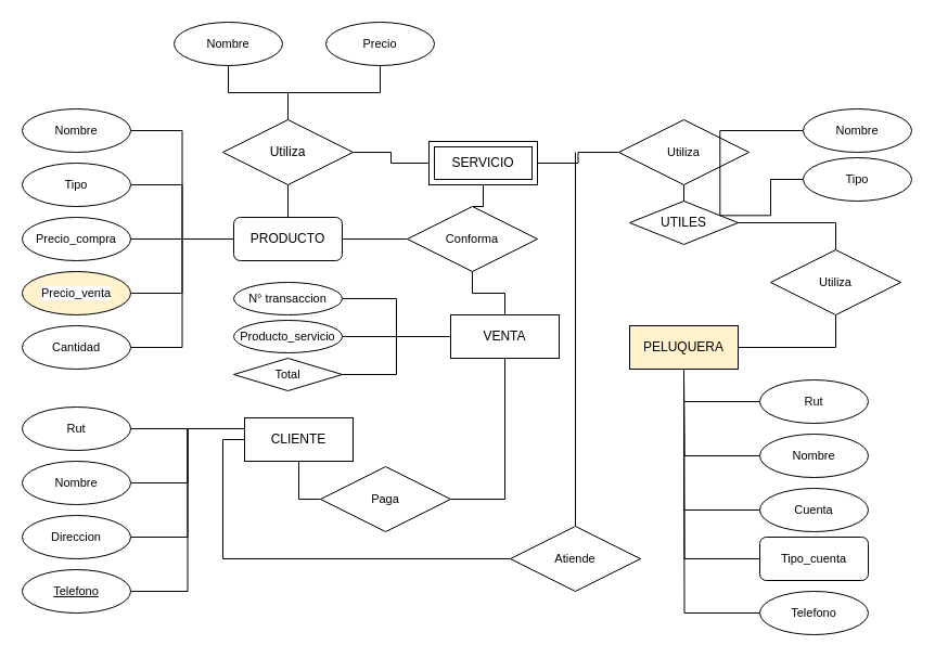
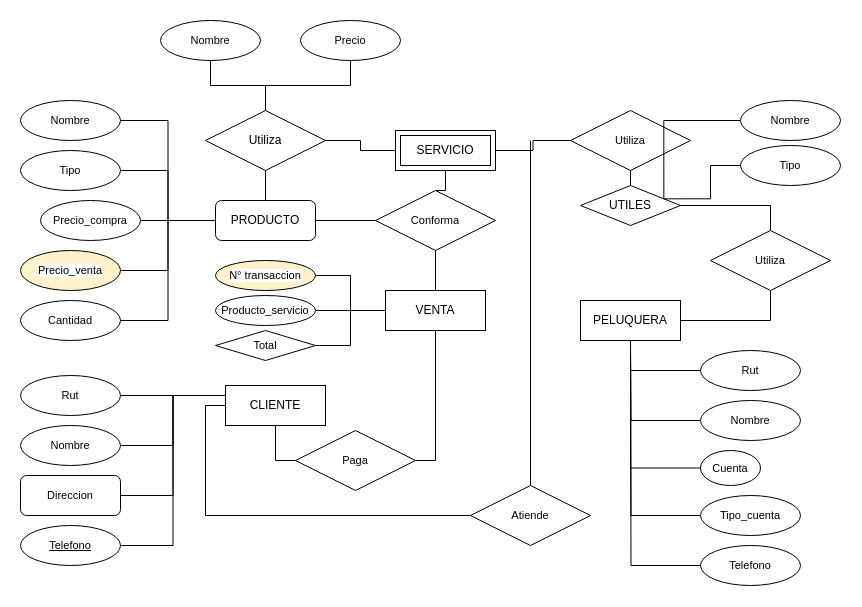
- <mxCell id="19" value="Precio_compra" style="ellipse;whiteSpace=wrap;html=1;align=center;fontFamily=Helvetica;fontSize=11;fontColor=default;labelBackgroundColor=default;" vertex="1" parent="1"><mxGeometry y="200" width="100" height="40" as="geometry" x="20" /></mxCell>
+ <mxCell id="19" value="Precio_compra" style="ellipse;whiteSpace=wrap;html=1;align=center;fontFamily=Helvetica;fontSize=11;fontColor=default;labelBackgroundColor=default;" vertex="1" parent="1"><mxGeometry x="40" y="200" width="100" height="40" as="geometry" /></mxCell>
- <mxCell id="48" value="N° transaccion" style="ellipse;whiteSpace=wrap;html=1;align=center;fontFamily=Helvetica;fontSize=11;fontColor=default;labelBackgroundColor=default;" vertex="1" parent="1"><mxGeometry x="215" y="260" width="100" height="30" as="geometry" /></mxCell>
+ <mxCell id="48" value="N° transaccion" style="ellipse;whiteSpace=wrap;html=1;align=center;fontFamily=Helvetica;fontSize=11;fontColor=default;labelBackgroundColor=default;fillColor=#fff2cc;" vertex="1" parent="1"><mxGeometry x="215" y="260" width="100" height="30" as="geometry" /></mxCell>
- <mxCell id="5" value="VENTA" style="whiteSpace=wrap;html=1;align=center;" vertex="1" parent="1"><mxGeometry x="415" y="290" width="100" height="40" as="geometry" /></mxCell>
+ <mxCell id="5" value="VENTA" style="whiteSpace=wrap;html=1;align=center;" vertex="1" parent="1"><mxGeometry x="385" y="290" width="100" height="40" as="geometry" /></mxCell>
- <mxCell id="7" value="PELUQUERA" style="whiteSpace=wrap;html=1;align=center;fillColor=#fff2cc;" vertex="1" parent="1"><mxGeometry x="580" y="300" width="100" height="40" as="geometry" /></mxCell>
+ <mxCell id="7" value="PELUQUERA" style="whiteSpace=wrap;html=1;align=center;" vertex="1" parent="1"><mxGeometry x="580" y="300" width="100" height="40" as="geometry" /></mxCell>
- <mxCell id="58" value="Cuenta" style="ellipse;whiteSpace=wrap;html=1;align=center;fontStyle=0;fontFamily=Helvetica;fontSize=11;fontColor=default;labelBackgroundColor=default;" vertex="1" parent="1"><mxGeometry x="700" y="450" width="100" height="40" as="geometry" /></mxCell>
+ <mxCell id="58" value="Cuenta" style="ellipse;whiteSpace=wrap;html=1;align=center;fontStyle=0;fontFamily=Helvetica;fontSize=11;fontColor=default;labelBackgroundColor=default;" vertex="1" parent="1"><mxGeometry x="700" y="450" width="60" height="35" as="geometry" /></mxCell>
- <mxCell id="44" value="Direccion" style="ellipse;whiteSpace=wrap;html=1;align=center;fontFamily=Helvetica;fontSize=11;fontColor=default;labelBackgroundColor=default;" vertex="1" parent="1"><mxGeometry y="475" width="100" height="40" as="geometry" x="20" /></mxCell>
+ <mxCell id="44" value="Direccion" style="whiteSpace=wrap;html=1;align=center;fontFamily=Helvetica;fontSize=11;fontColor=default;labelBackgroundColor=default;rounded=1;" vertex="1" parent="1"><mxGeometry y="475" width="100" height="40" as="geometry" x="20" /></mxCell>
- <mxCell id="60" value="Tipo_cuenta" style="whiteSpace=wrap;html=1;align=center;fontStyle=0;fontFamily=Helvetica;fontSize=11;fontColor=default;labelBackgroundColor=default;rounded=1;" vertex="1" parent="1"><mxGeometry x="700" y="495" width="100" height="40" as="geometry" /></mxCell>
+ <mxCell id="60" value="Tipo_cuenta" style="ellipse;whiteSpace=wrap;html=1;align=center;fontStyle=0;fontFamily=Helvetica;fontSize=11;fontColor=default;labelBackgroundColor=default;" vertex="1" parent="1"><mxGeometry x="700" y="495" width="100" height="40" as="geometry" /></mxCell>
